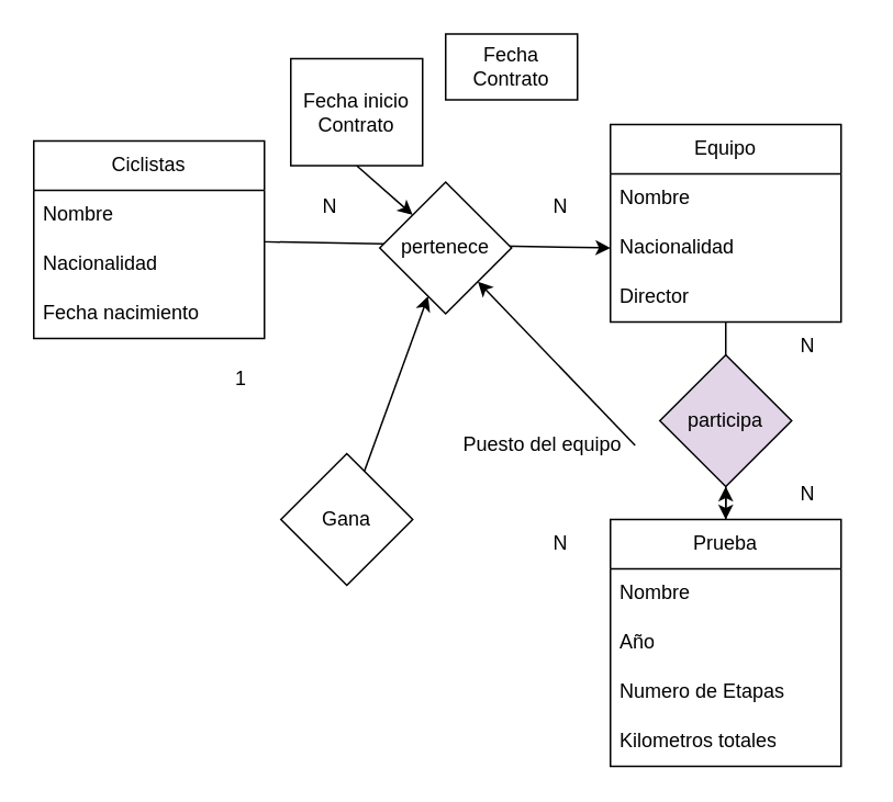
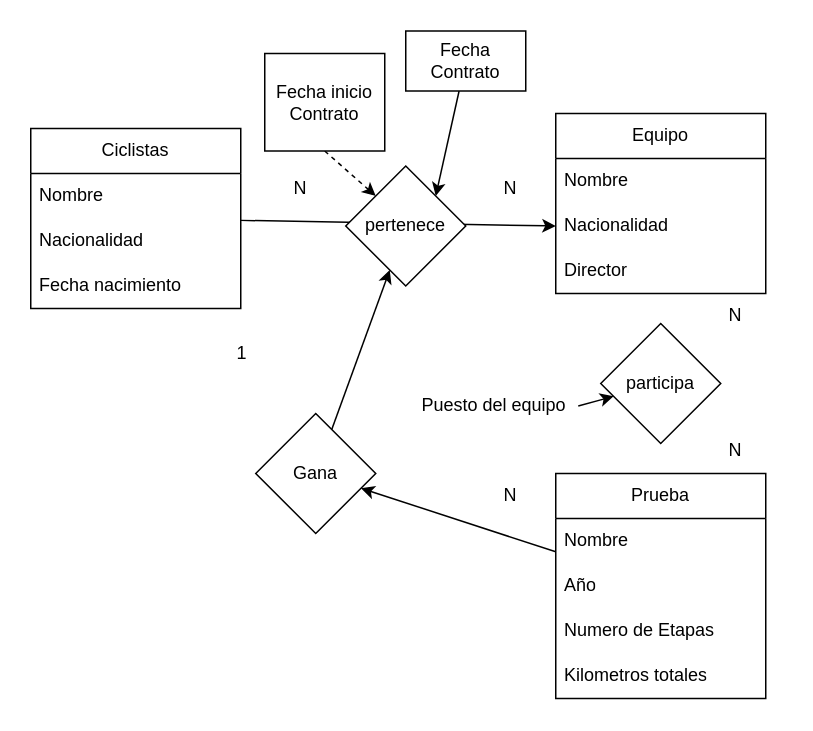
+ <mxCell id="21" style="edgeStyle=none;html=1;entryX=1;entryY=0;entryDx=0;entryDy=0;" edge="1" parent="1" source="22" target="18"><mxGeometry relative="1" as="geometry" /></mxCell>
- <mxCell id="19" style="edgeStyle=none;html=1;exitX=0.5;exitY=1;exitDx=0;exitDy=0;entryX=0;entryY=0;entryDx=0;entryDy=0;" edge="1" parent="1" source="20" target="18"><mxGeometry relative="1" as="geometry" /></mxCell>
+ <mxCell id="19" style="edgeStyle=none;html=1;exitX=0.5;exitY=1;exitDx=0;exitDy=0;entryX=0;entryY=0;entryDx=0;entryDy=0;dashed=1;" edge="1" parent="1" source="20" target="18"><mxGeometry relative="1" as="geometry" /></mxCell>
- <mxCell id="7" style="edgeStyle=none;html=1;" edge="1" parent="1" source="8" target="13"><mxGeometry relative="1" as="geometry" /></mxCell>
- <mxCell id="24" style="edgeStyle=none;html=1;exitX=1;exitY=0.5;exitDx=0;exitDy=0;" edge="1" parent="1" source="25" target="18"><mxGeometry relative="1" as="geometry" /></mxCell>
+ <mxCell id="24" style="edgeStyle=none;html=1;exitX=1;exitY=0.5;exitDx=0;exitDy=0;" edge="1" parent="1" source="25" target="23"><mxGeometry relative="1" as="geometry" /></mxCell>
- <mxCell id="29" value="1" style="text;html=1;align=center;verticalAlign=middle;whiteSpace=wrap;rounded=0;" vertex="1" parent="1"><mxGeometry x="116" y="215" width="60" height="30" as="geometry" /></mxCell>
+ <mxCell id="29" value="1" style="text;html=1;align=center;verticalAlign=middle;whiteSpace=wrap;rounded=0;" vertex="1" parent="1"><mxGeometry x="131" y="220" width="60" height="30" as="geometry" /></mxCell>
- <mxCell id="23" value="participa" style="rhombus;whiteSpace=wrap;html=1;fillColor=#e1d5e7;" vertex="1" parent="1"><mxGeometry x="400" y="215" width="80" height="80" as="geometry" /></mxCell>
+ <mxCell id="23" value="participa" style="rhombus;whiteSpace=wrap;html=1;" vertex="1" parent="1"><mxGeometry x="400" y="215" width="80" height="80" as="geometry" /></mxCell>
- <mxCell id="26" value="" style="edgeStyle=none;html=1;" edge="1" parent="1" source="13" target="23"><mxGeometry relative="1" as="geometry"><mxPoint x="370" y="338" as="sourcePoint" /><mxPoint x="118" y="205" as="targetPoint" /></mxGeometry></mxCell>
+ <mxCell id="26" value="" style="edgeStyle=none;html=1;" edge="1" parent="1" source="13" target="27"><mxGeometry relative="1" as="geometry"><mxPoint x="370" y="338" as="sourcePoint" /><mxPoint x="118" y="205" as="targetPoint" /></mxGeometry></mxCell>
